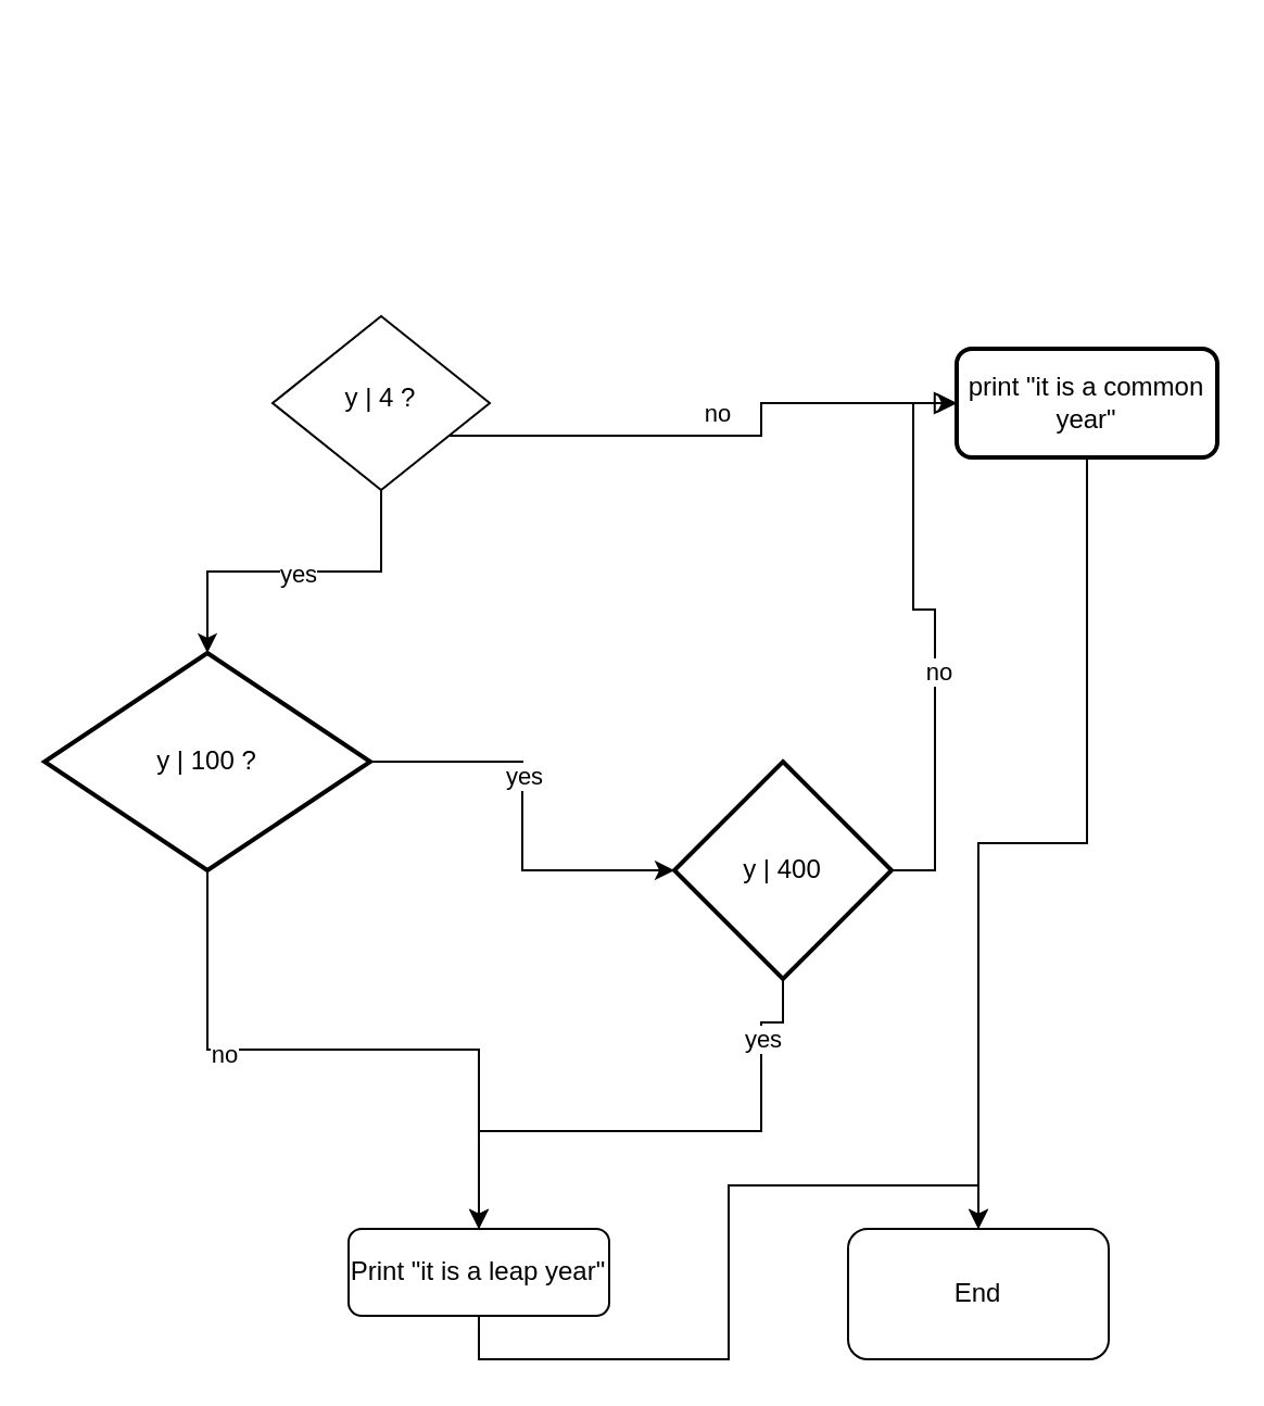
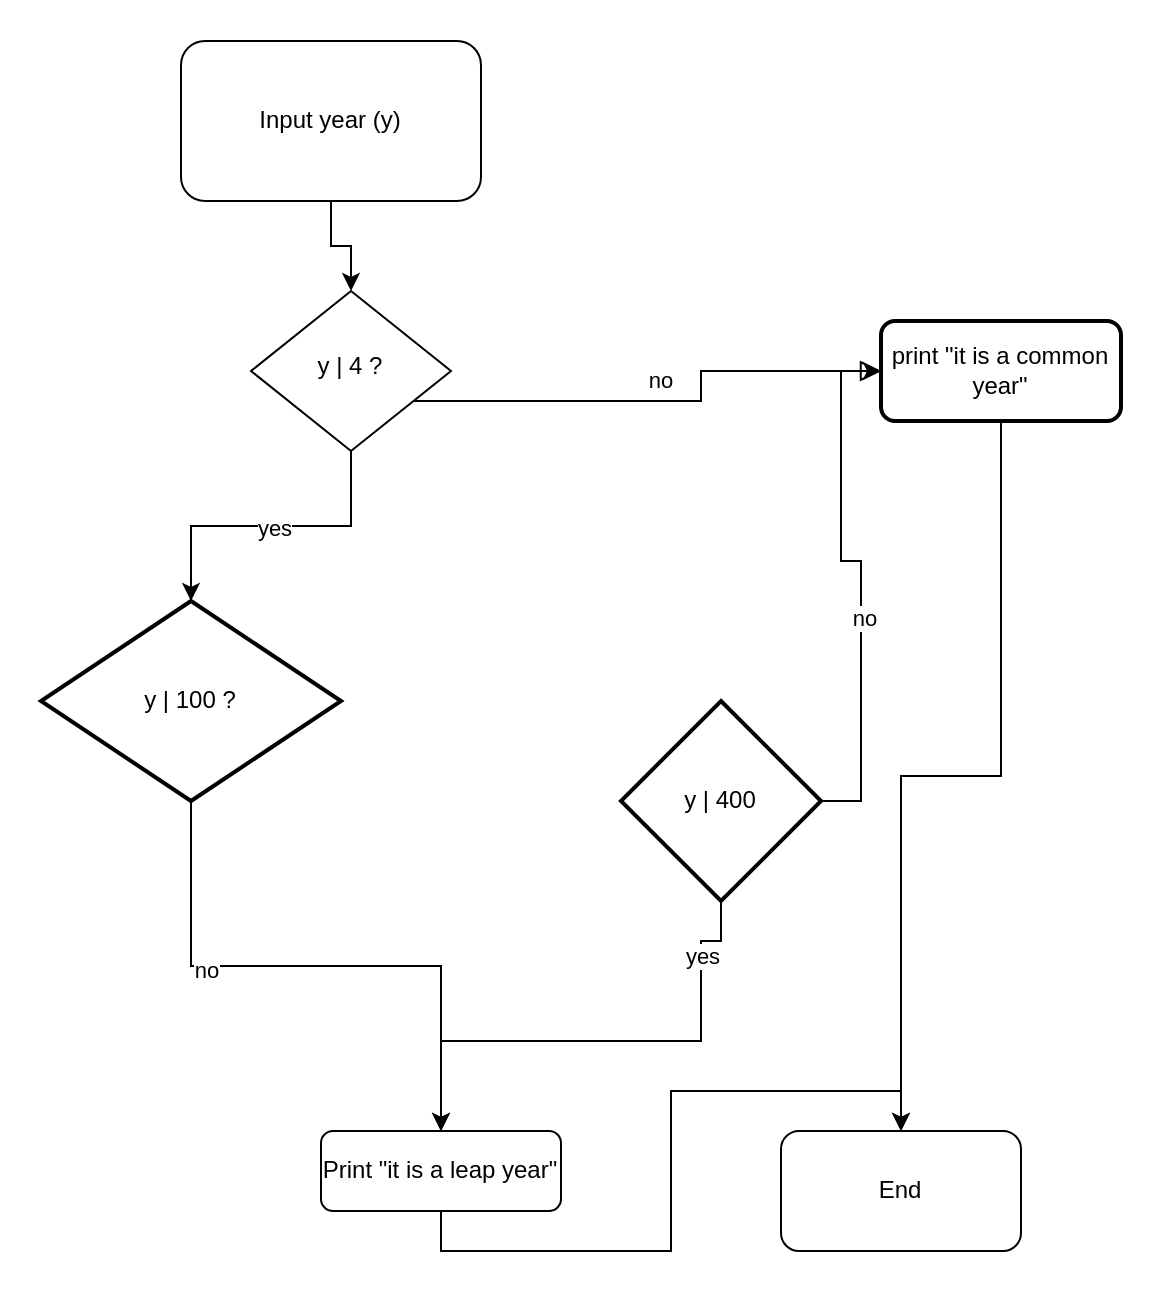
+ <mxCell id="3" value="Input year (y)" style="rounded=1;whiteSpace=wrap;html=1;fontSize=12;glass=0;strokeWidth=1;shadow=0;" vertex="1" parent="1"><mxGeometry x="90" y="20" width="150" height="80" as="geometry" /></mxCell>
+ <mxCell id="2" style="edgeStyle=orthogonalEdgeStyle;rounded=0;orthogonalLoop=1;jettySize=auto;html=1;entryX=0.5;entryY=0;entryDx=0;entryDy=0;" edge="1" parent="1" source="3" target="7"><mxGeometry relative="1" as="geometry" /></mxCell>
- <mxCell id="15" value="" style="edgeStyle=orthogonalEdgeStyle;rounded=0;orthogonalLoop=1;jettySize=auto;html=1;" edge="1" parent="1" source="17" target="22"><mxGeometry relative="1" as="geometry" /></mxCell>
- <mxCell id="16" value="yes" style="edgeLabel;html=1;align=center;verticalAlign=middle;resizable=0;points=[];" vertex="1" connectable="0" parent="15"><mxGeometry x="-0.203" relative="1" as="geometry"><mxPoint as="offset" /></mxGeometry></mxCell>
